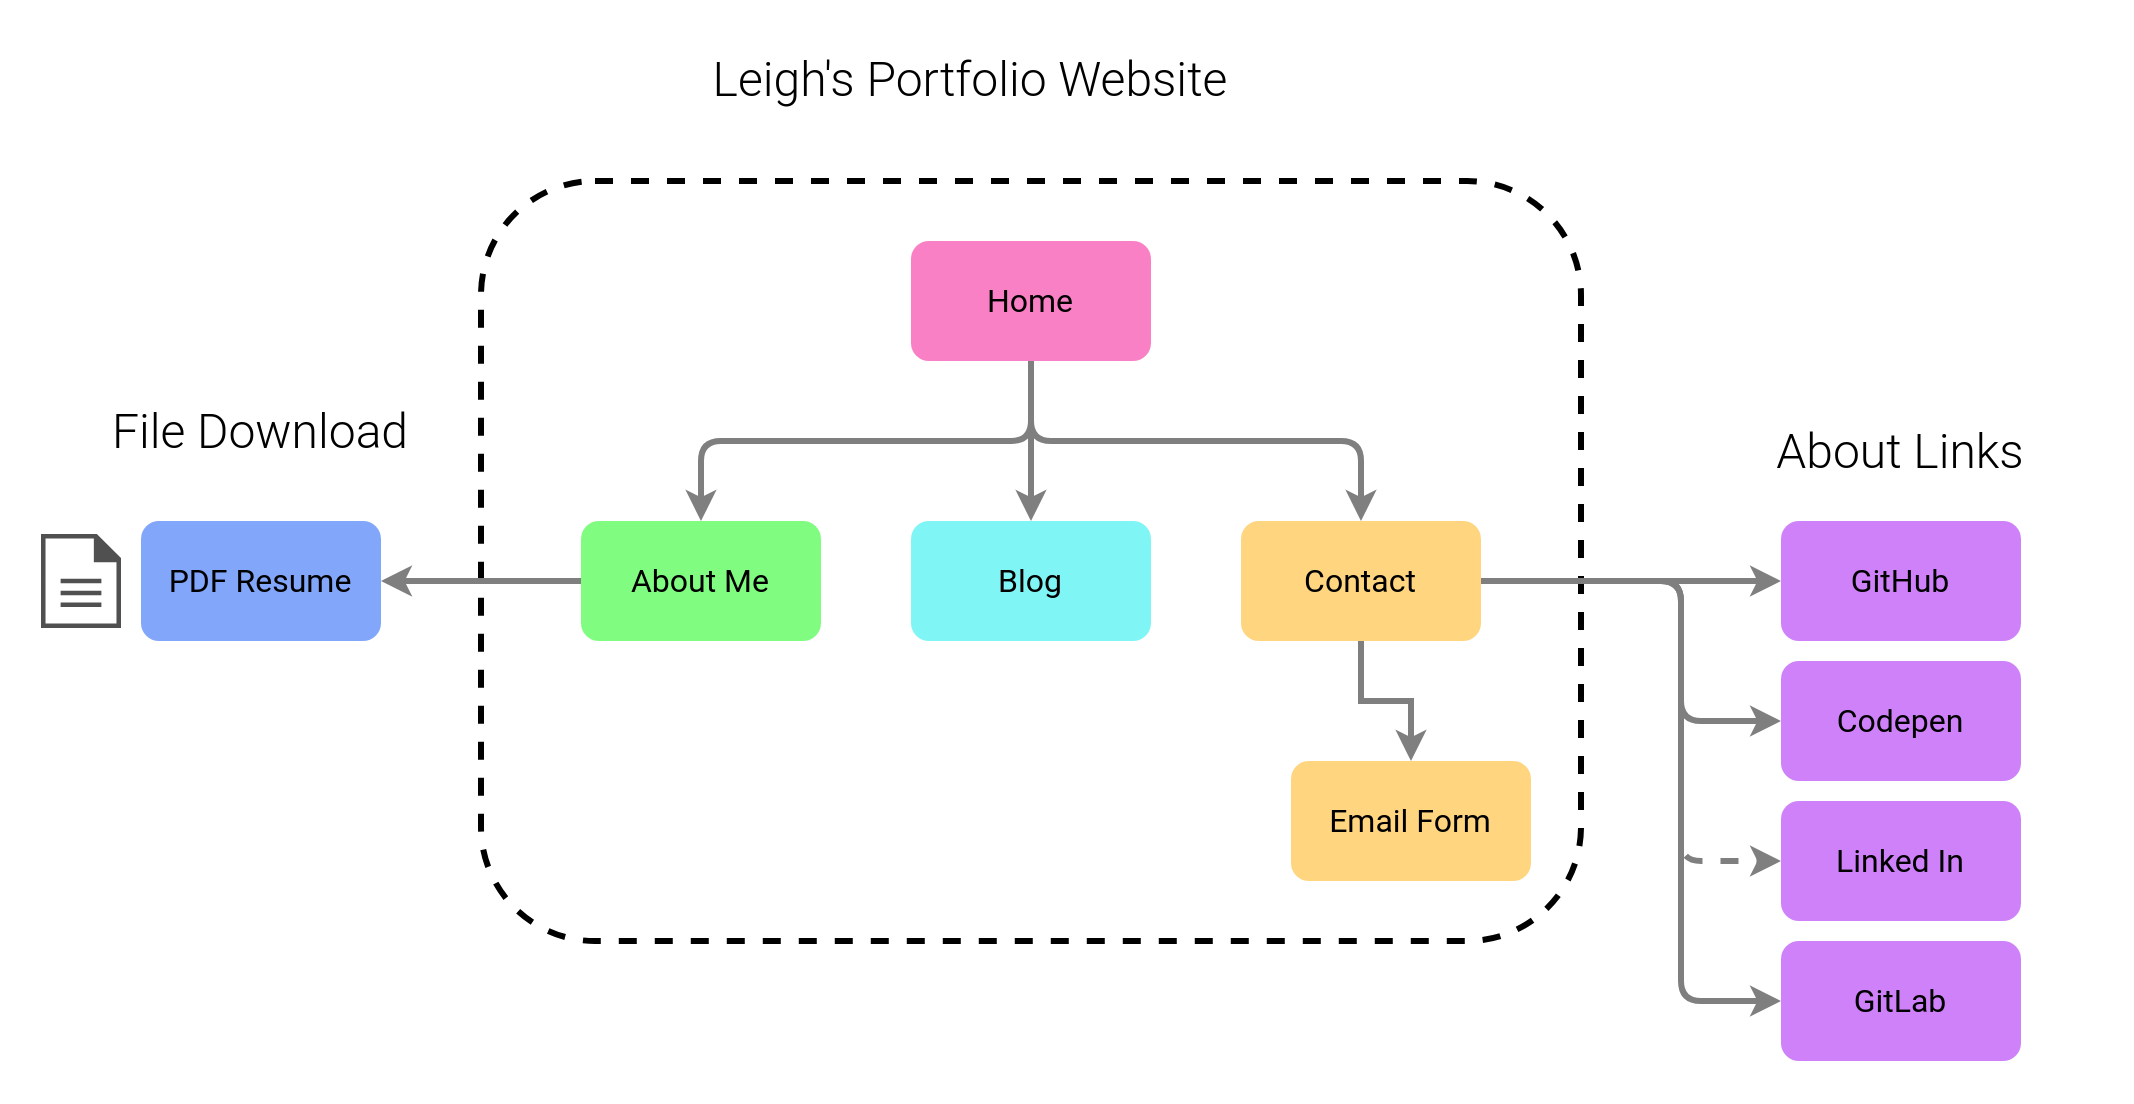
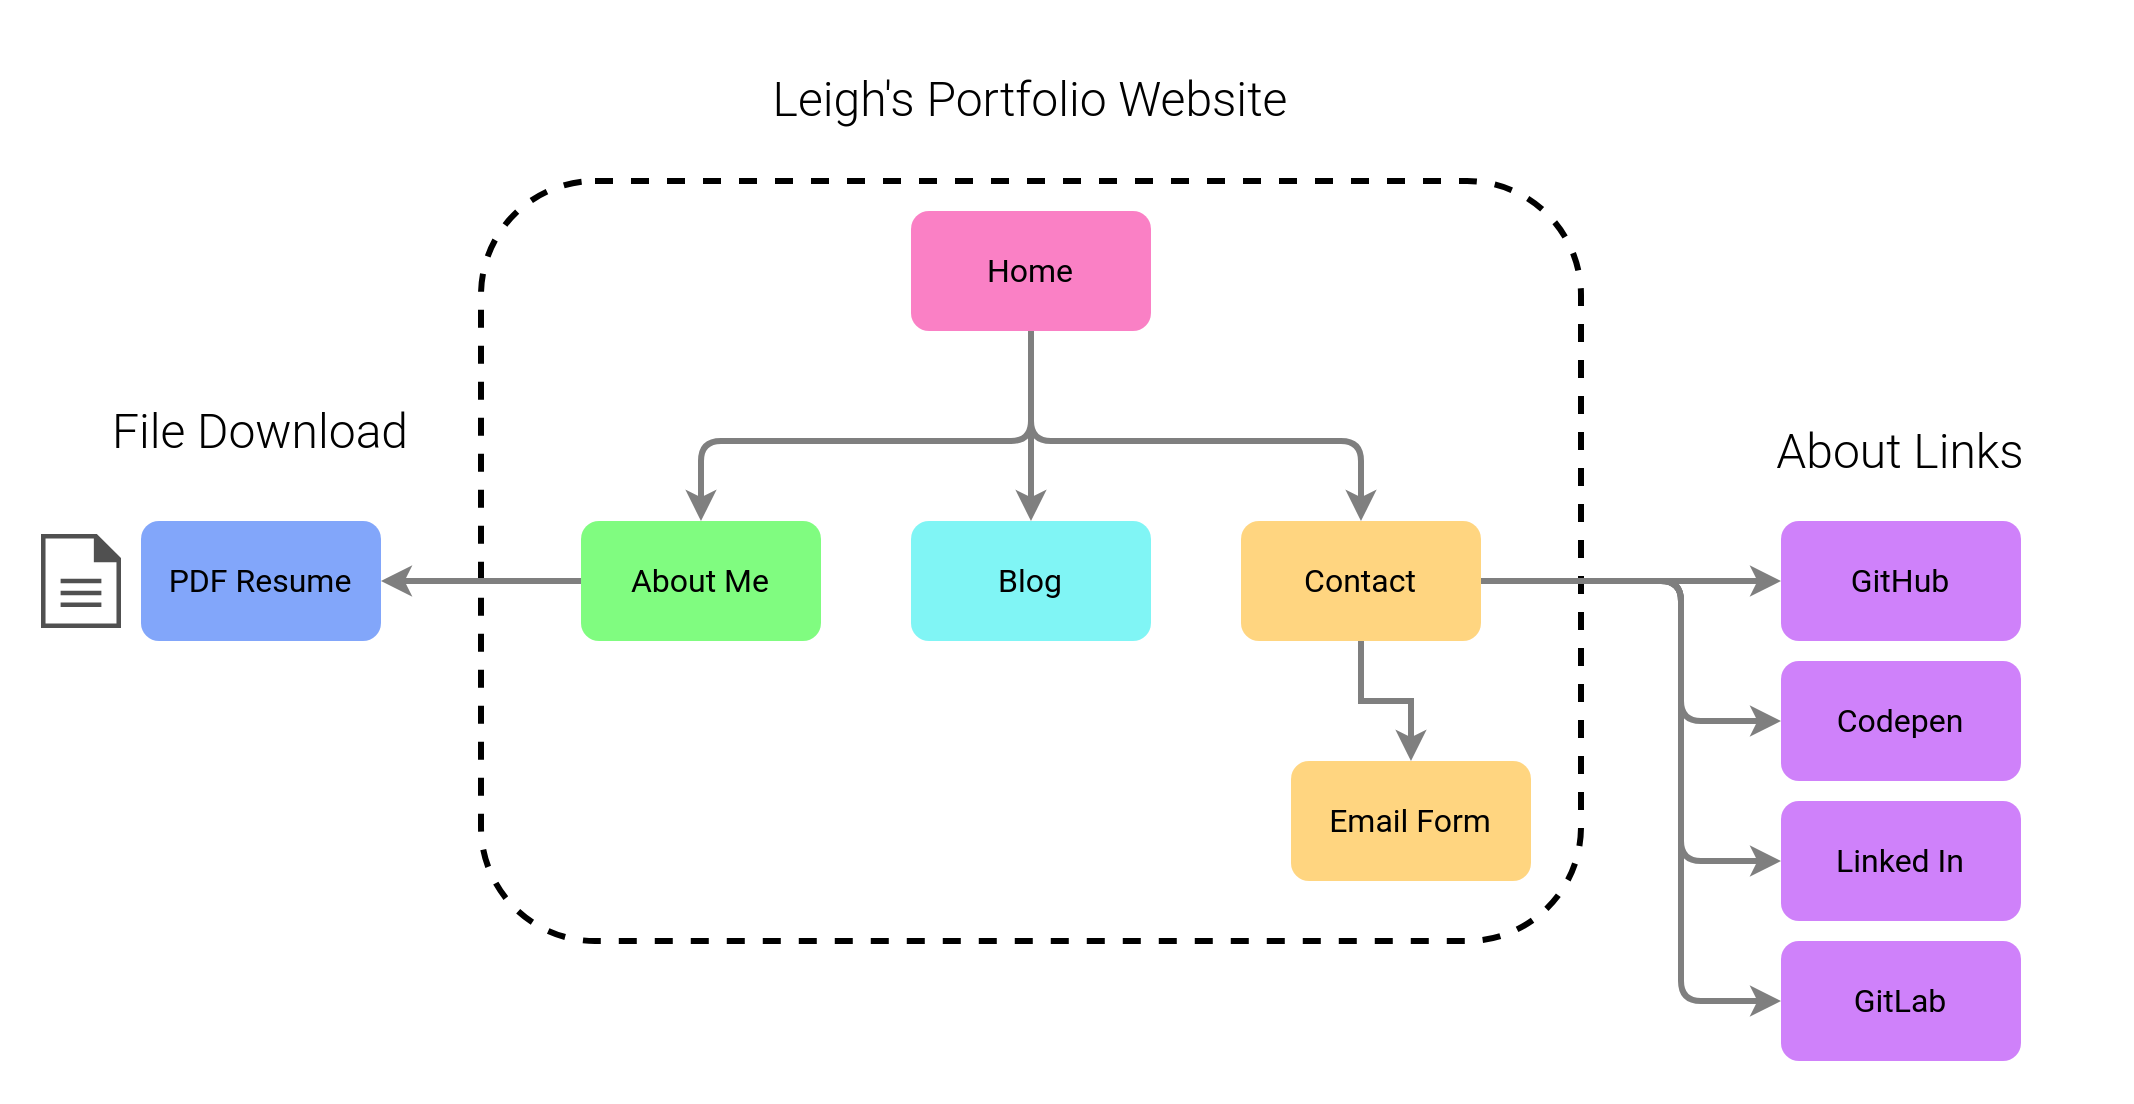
- <mxCell id="13" value="Leigh's Portfolio Website" style="text;html=1;align=center;verticalAlign=middle;whiteSpace=wrap;rounded=0;fontSize=24;fontFamily=Roboto Light;" parent="1" vertex="1"><mxGeometry x="325" y="10" width="320" height="60" as="geometry" /></mxCell>
+ <mxCell id="13" value="Leigh's Portfolio Website" style="text;html=1;align=center;verticalAlign=middle;whiteSpace=wrap;rounded=0;fontSize=24;fontFamily=Roboto Light;" parent="1" vertex="1"><mxGeometry x="355" y="20" width="320" height="60" as="geometry" /></mxCell>
- <mxCell id="3" value="Home" style="rounded=1;whiteSpace=wrap;html=1;fontFamily=Roboto;strokeColor=none;fontSize=16;fontStyle=0;fillColor=#F5008A7F;" parent="1" vertex="1"><mxGeometry x="455" y="120" width="120" height="60" as="geometry" /></mxCell>
+ <mxCell id="3" value="Home" style="rounded=1;whiteSpace=wrap;html=1;fontFamily=Roboto;strokeColor=none;fontSize=16;fontStyle=0;fillColor=#F5008A7F;" parent="1" vertex="1"><mxGeometry x="455" y="105" width="120" height="60" as="geometry" /></mxCell>
- <mxCell id="21" value="" style="endArrow=classic;html=1;entryX=0;entryY=0.5;entryDx=0;entryDy=0;fillColor=#dae8fc;fontFamily=Roboto Medium;strokeWidth=3;edgeStyle=orthogonalEdgeStyle;exitX=1;exitY=0.5;exitDx=0;exitDy=0;strokeColor=#7F7F7F;dashed=1;" edge="1" parent="1" target="22" source="9"><mxGeometry relative="1" as="geometry"><mxPoint x="750" y="360" as="sourcePoint" /><Array as="points"><mxPoint x="840" y="290" /><mxPoint x="840" y="430" /></Array></mxGeometry></mxCell>
+ <mxCell id="21" value="" style="endArrow=classic;html=1;entryX=0;entryY=0.5;entryDx=0;entryDy=0;fillColor=#dae8fc;fontFamily=Roboto Medium;strokeWidth=3;edgeStyle=orthogonalEdgeStyle;exitX=1;exitY=0.5;exitDx=0;exitDy=0;strokeColor=#7F7F7F;" edge="1" parent="1" target="22" source="9"><mxGeometry relative="1" as="geometry"><mxPoint x="750" y="360" as="sourcePoint" /><Array as="points"><mxPoint x="840" y="290" /><mxPoint x="840" y="430" /></Array></mxGeometry></mxCell>
